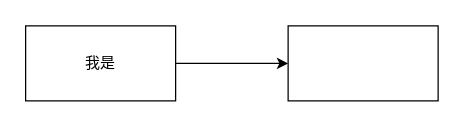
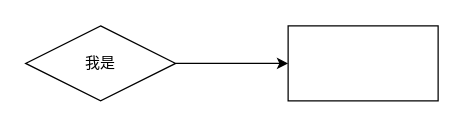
- <mxCell id="4" value="我是" style="rounded=0;whiteSpace=wrap;html=1;" parent="1" vertex="1"><mxGeometry x="20" y="20" width="120" height="60" as="geometry" /></mxCell>
+ <mxCell id="4" value="我是" style="rhombus;whiteSpace=wrap;html=1;" parent="1" vertex="1"><mxGeometry x="20" y="20" width="120" height="60" as="geometry" /></mxCell>
